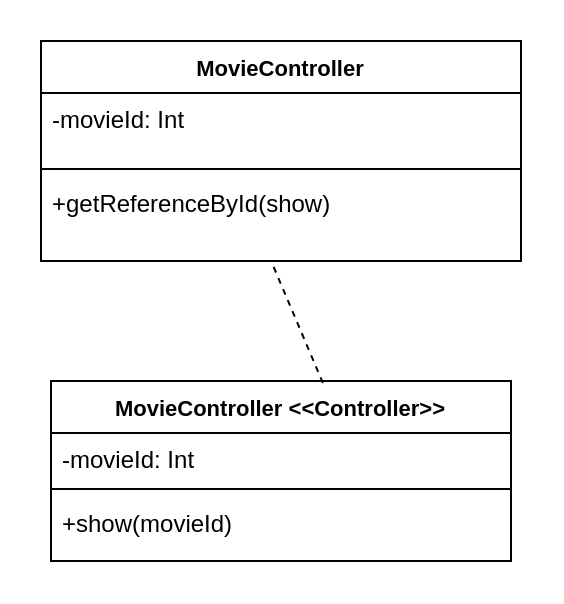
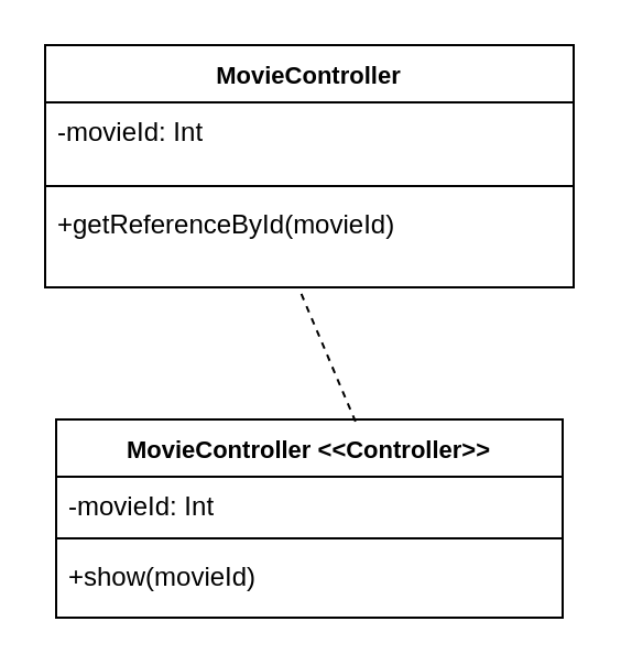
- <mxCell id="9" value="+getReferenceById(show)" style="text;strokeColor=none;fillColor=none;align=left;verticalAlign=top;spacingLeft=4;spacingRight=4;overflow=hidden;rotatable=0;points=[[0,0.5],[1,0.5]];portConstraint=eastwest;whiteSpace=wrap;html=1;" vertex="1" parent="6"><mxGeometry y="68" width="240" height="42" as="geometry" /></mxCell>
+ <mxCell id="9" value="+getReferenceById(movieId)" style="text;strokeColor=none;fillColor=none;align=left;verticalAlign=top;spacingLeft=4;spacingRight=4;overflow=hidden;rotatable=0;points=[[0,0.5],[1,0.5]];portConstraint=eastwest;whiteSpace=wrap;html=1;" vertex="1" parent="6"><mxGeometry y="68" width="240" height="42" as="geometry" /></mxCell>
